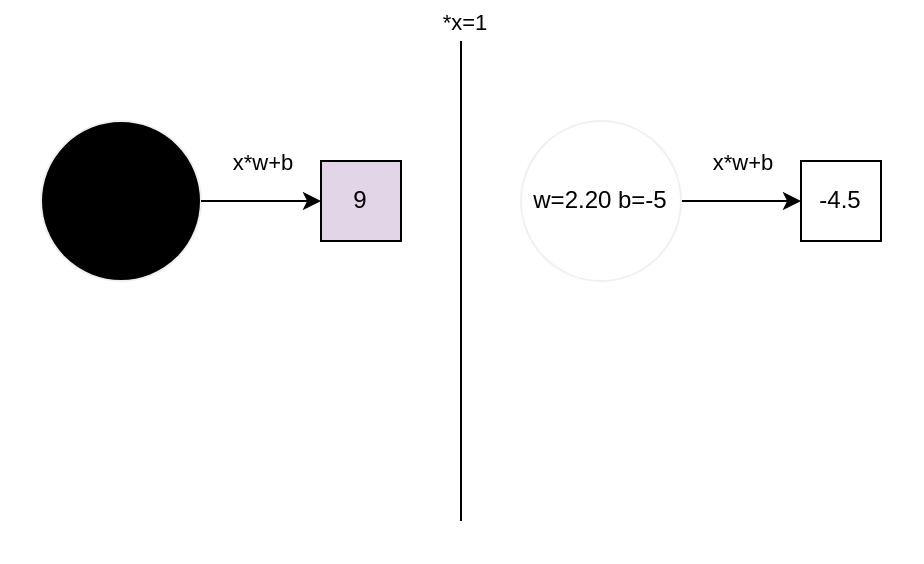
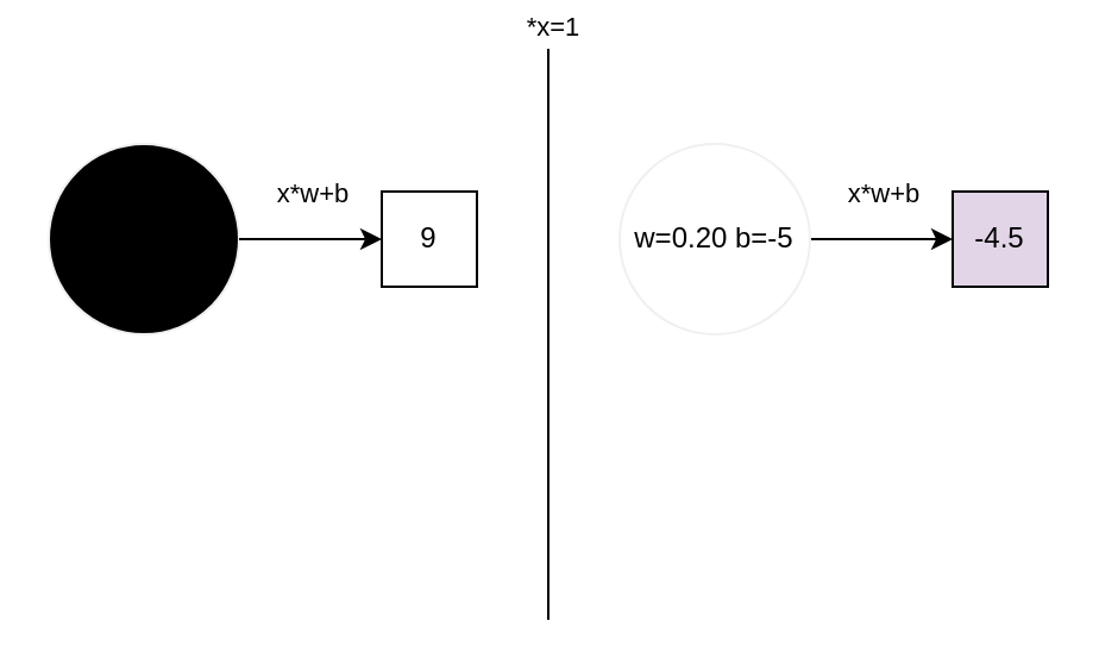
- <mxCell id="5" value="9" style="whiteSpace=wrap;html=1;aspect=fixed;fillColor=#e1d5e7;" vertex="1" parent="1"><mxGeometry x="160" y="80" width="40" height="40" as="geometry" /></mxCell>
+ <mxCell id="5" value="9" style="whiteSpace=wrap;html=1;aspect=fixed;" vertex="1" parent="1"><mxGeometry x="160" y="80" width="40" height="40" as="geometry" /></mxCell>
- <mxCell id="11" value="w=2.20 b=-5" style="ellipse;whiteSpace=wrap;html=1;aspect=fixed;strokeColor=#F0F0F0;" vertex="1" parent="1"><mxGeometry x="260" y="60" width="80" height="80" as="geometry" /></mxCell>
+ <mxCell id="11" value="w=0.20 b=-5" style="ellipse;whiteSpace=wrap;html=1;aspect=fixed;strokeColor=#F0F0F0;" vertex="1" parent="1"><mxGeometry x="260" y="60" width="80" height="80" as="geometry" /></mxCell>
- <mxCell id="10" value="-4.5" style="whiteSpace=wrap;html=1;aspect=fixed;" vertex="1" parent="1"><mxGeometry x="400" y="80" width="40" height="40" as="geometry" /></mxCell>
+ <mxCell id="10" value="-4.5" style="whiteSpace=wrap;html=1;aspect=fixed;fillColor=#e1d5e7;" vertex="1" parent="1"><mxGeometry x="400" y="80" width="40" height="40" as="geometry" /></mxCell>
